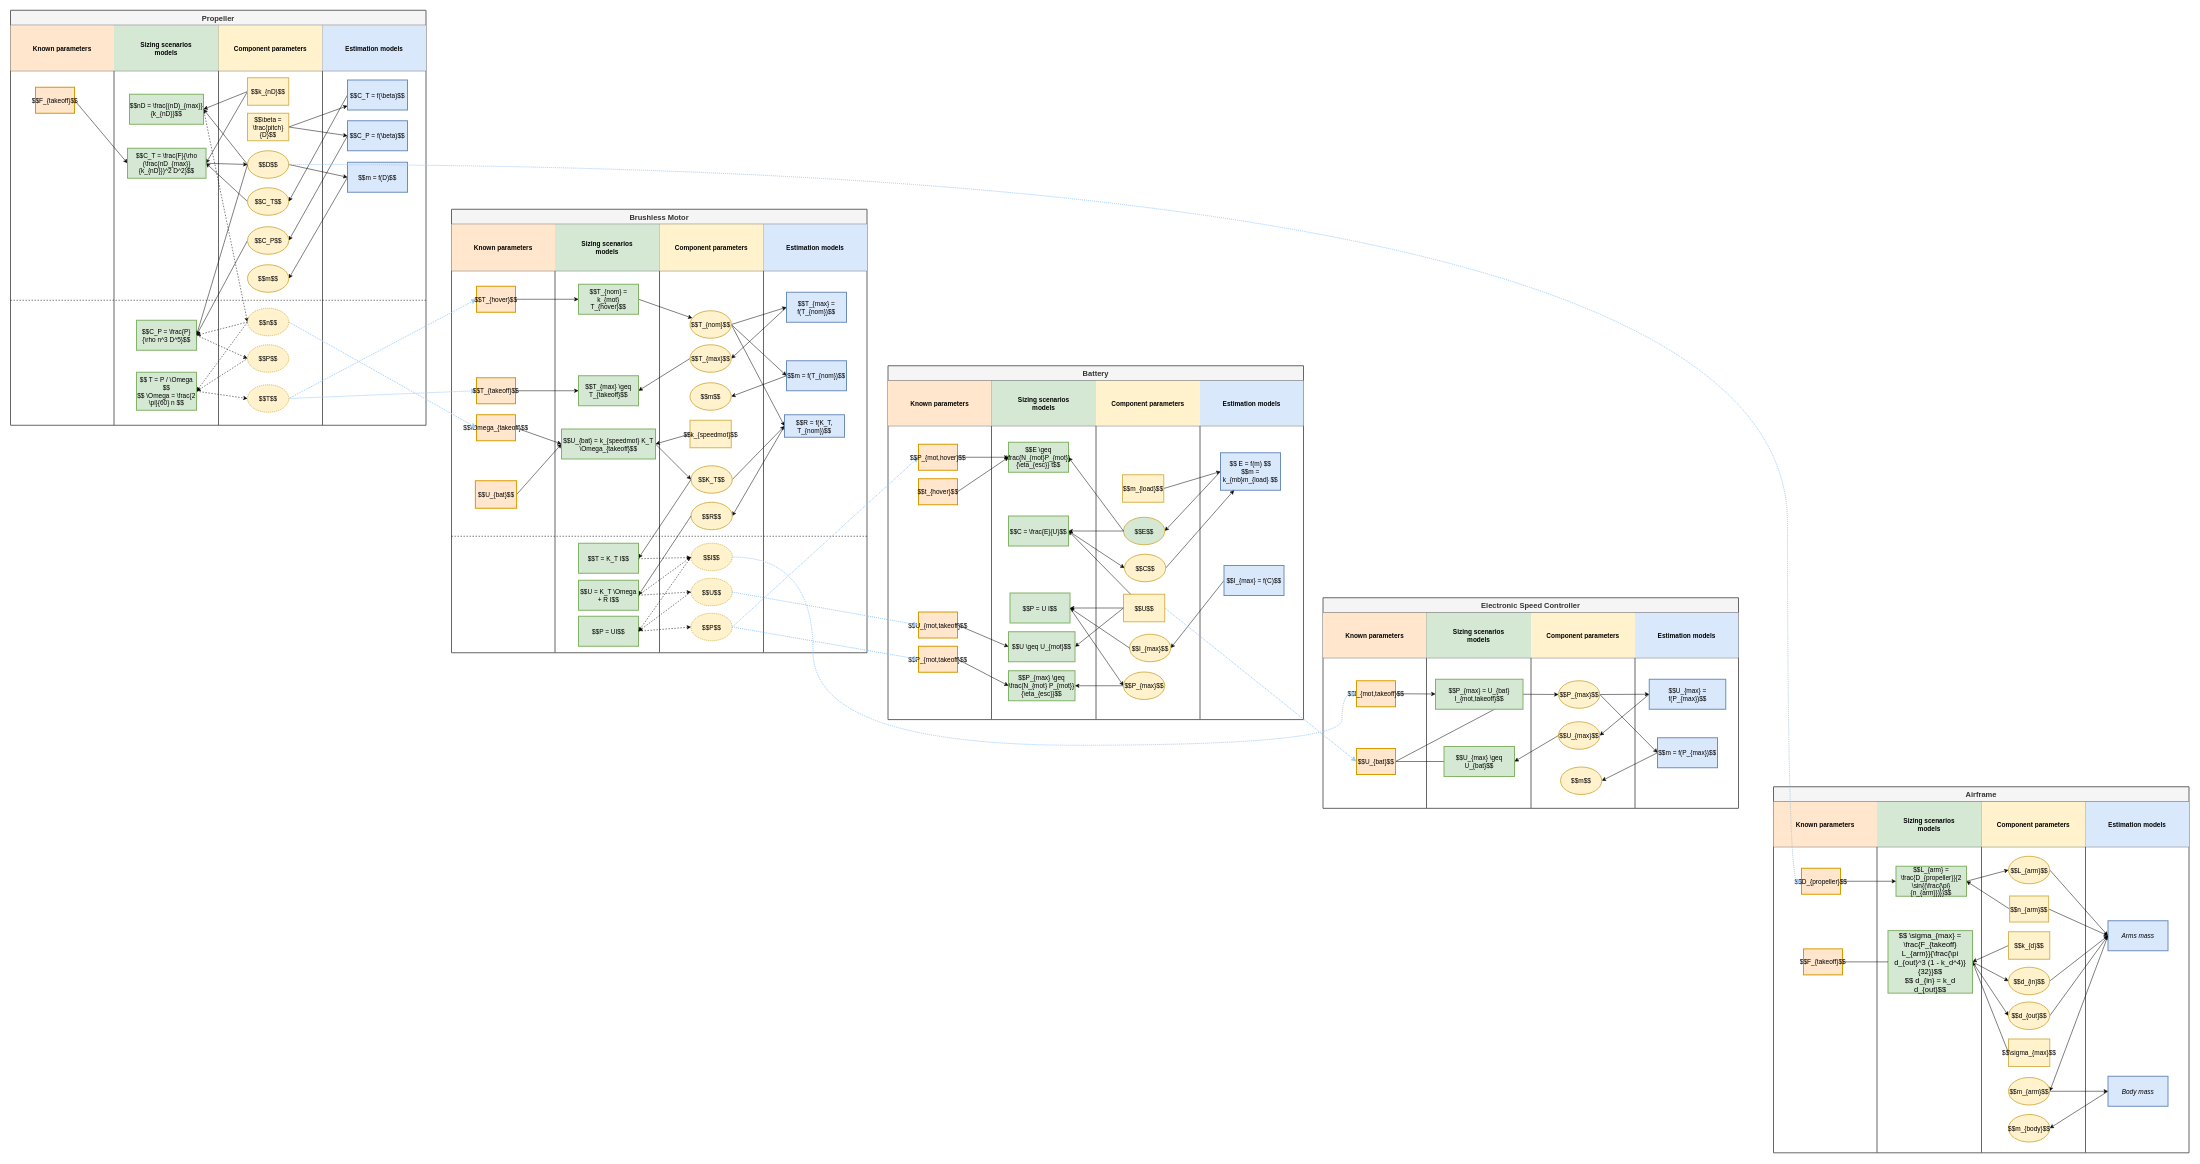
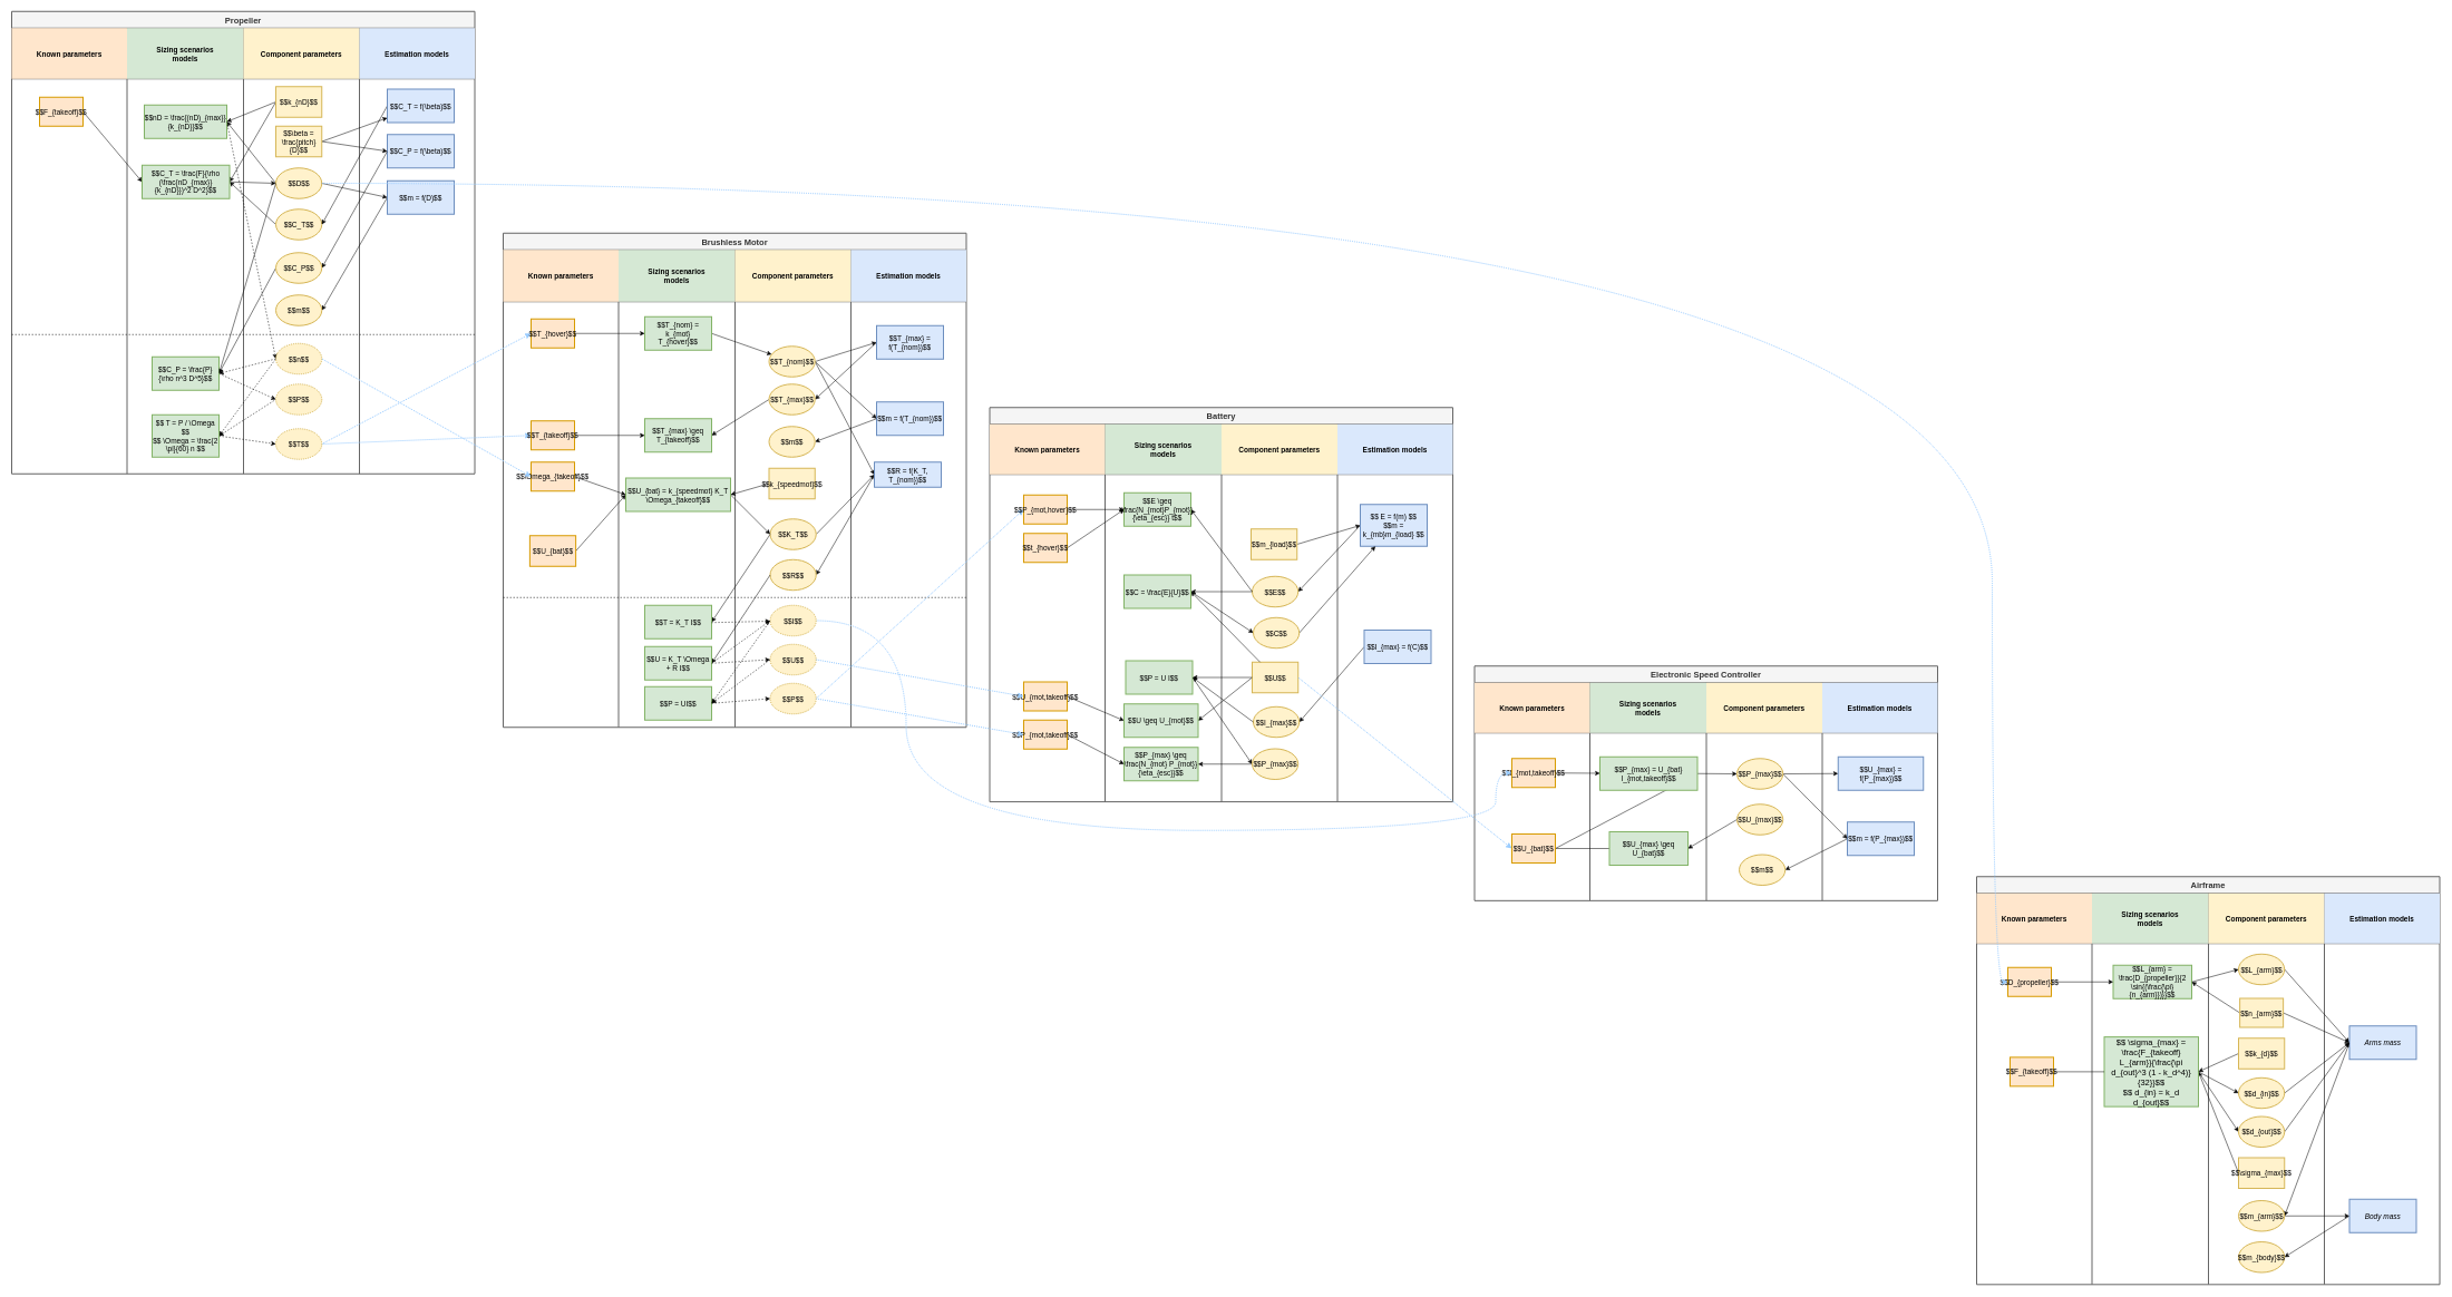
- <mxCell id="113" value="$$E$$" style="ellipse;whiteSpace=wrap;html=1;strokeColor=#d6b656;strokeWidth=2;fontSize=13;fillColor=#d5e8d4;" parent="1" vertex="1"><mxGeometry x="2246" y="1034" width="82.5" height="55" as="geometry" /></mxCell>
+ <mxCell id="113" value="$$E$$" style="ellipse;whiteSpace=wrap;html=1;strokeColor=#d6b656;strokeWidth=2;fontSize=13;fillColor=#fff2cc;" parent="1" vertex="1"><mxGeometry x="2246" y="1034" width="82.5" height="55" as="geometry" /></mxCell>
- <mxCell id="115" value="$$I_{max}$$" style="ellipse;whiteSpace=wrap;html=1;strokeColor=#d6b656;strokeWidth=2;fontSize=13;fillColor=#fff2cc;" parent="1" vertex="1"><mxGeometry x="2258" y="1268" width="82.5" height="55" as="geometry" /></mxCell>
+ <mxCell id="115" value="$$I_{max}$$" style="ellipse;whiteSpace=wrap;html=1;strokeColor=#d6b656;strokeWidth=2;fontSize=13;fillColor=#fff2cc;" parent="1" vertex="1"><mxGeometry x="2248" y="1268" width="82.5" height="55" as="geometry" /></mxCell>
- <mxCell id="156" style="edgeStyle=none;rounded=0;orthogonalLoop=1;jettySize=auto;html=1;exitX=1;exitY=0.5;exitDx=0;exitDy=0;entryX=0;entryY=0.5;entryDx=0;entryDy=0;strokeWidth=1;fontSize=15;fontColor=#000000;endArrow=none;endFill=0;startArrow=classic;startFill=1;" parent="1" source="157" target="163" edge="1"><mxGeometry relative="1" as="geometry" /></mxCell>
